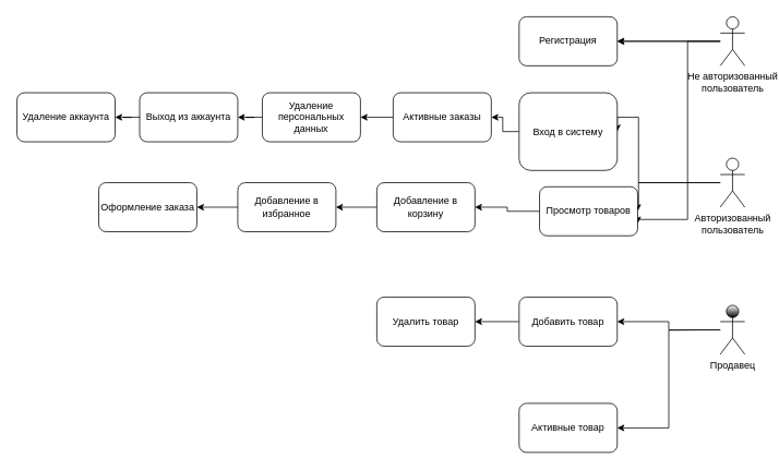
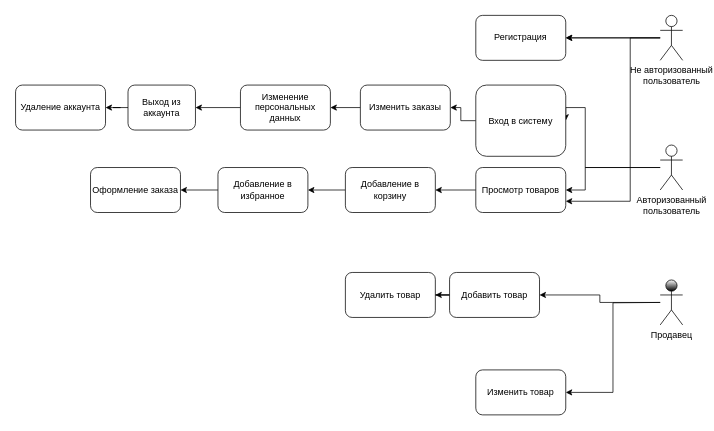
- <mxCell id="30" value="Выход из аккаунта" style="rounded=1;whiteSpace=wrap;html=1;" vertex="1" parent="1"><mxGeometry x="170" y="113" width="120" height="60" as="geometry" /></mxCell>
+ <mxCell id="30" value="Выход из аккаунта" style="rounded=1;whiteSpace=wrap;html=1;" vertex="1" parent="1"><mxGeometry x="170" y="113" width="90" height="60" as="geometry" /></mxCell>
- <mxCell id="22" value="Удаление персональных данных" style="rounded=1;whiteSpace=wrap;html=1;" vertex="1" parent="1"><mxGeometry x="320" y="113" width="120" height="60" as="geometry" /></mxCell>
+ <mxCell id="22" value="Изменение персональных данных" style="rounded=1;whiteSpace=wrap;html=1;" vertex="1" parent="1"><mxGeometry x="320" y="113" width="120" height="60" as="geometry" /></mxCell>
- <mxCell id="32" value="Активные заказы" style="rounded=1;whiteSpace=wrap;html=1;" vertex="1" parent="1"><mxGeometry x="480" y="113" width="120" height="60" as="geometry" /></mxCell>
+ <mxCell id="32" value="Изменить заказы" style="rounded=1;whiteSpace=wrap;html=1;" vertex="1" parent="1"><mxGeometry x="480" y="113" width="120" height="60" as="geometry" /></mxCell>
- <mxCell id="16" value="Просмотр товаров" style="rounded=1;whiteSpace=wrap;html=1;" vertex="1" parent="1"><mxGeometry x="659" y="228" width="120" height="60" as="geometry" /></mxCell>
+ <mxCell id="16" value="Просмотр товаров" style="rounded=1;whiteSpace=wrap;html=1;" vertex="1" parent="1"><mxGeometry x="634" y="223" width="120" height="60" as="geometry" /></mxCell>
- <mxCell id="14" value="Добавить товар" style="rounded=1;whiteSpace=wrap;html=1;" vertex="1" parent="1"><mxGeometry x="634" y="363" width="120" height="60" as="geometry" /></mxCell>
+ <mxCell id="14" value="Добавить товар" style="rounded=1;whiteSpace=wrap;html=1;" vertex="1" parent="1"><mxGeometry x="599" y="363" width="120" height="60" as="geometry" /></mxCell>
- <mxCell id="12" value="Активные товар" style="rounded=1;whiteSpace=wrap;html=1;" vertex="1" parent="1"><mxGeometry x="634" y="493" width="120" height="60" as="geometry" /></mxCell>
+ <mxCell id="12" value="Изменить товар" style="rounded=1;whiteSpace=wrap;html=1;" vertex="1" parent="1"><mxGeometry x="634" y="493" width="120" height="60" as="geometry" /></mxCell>
